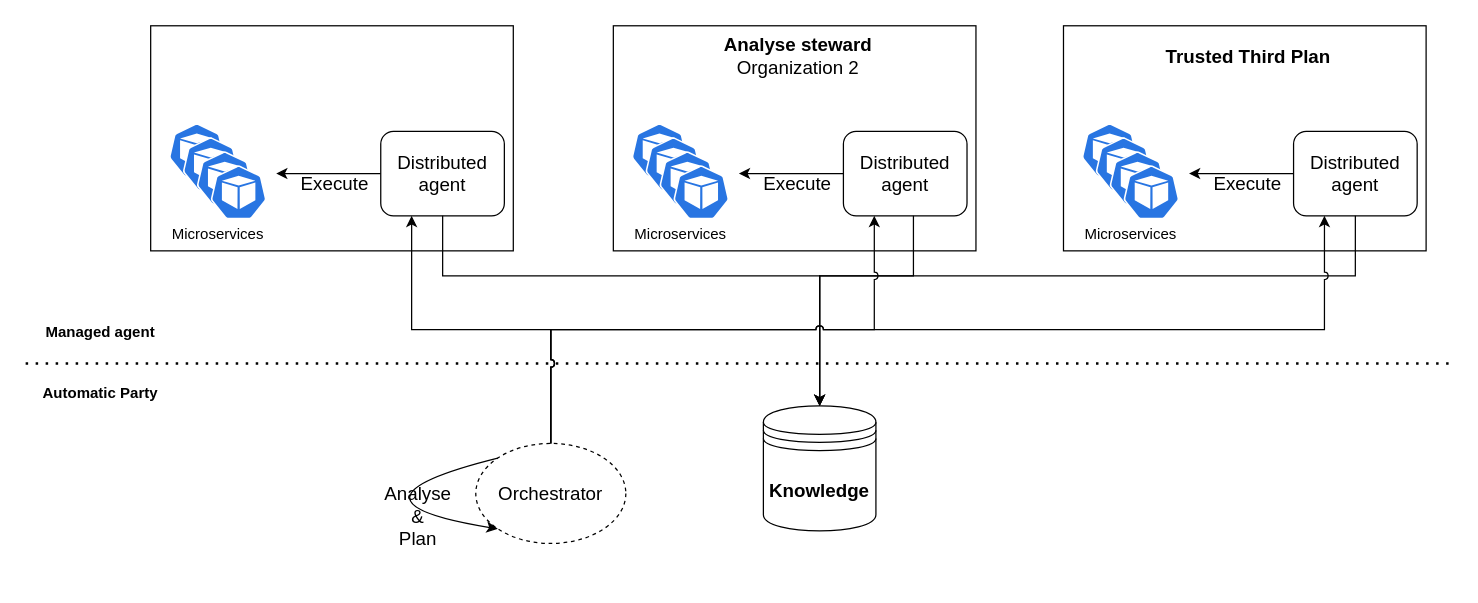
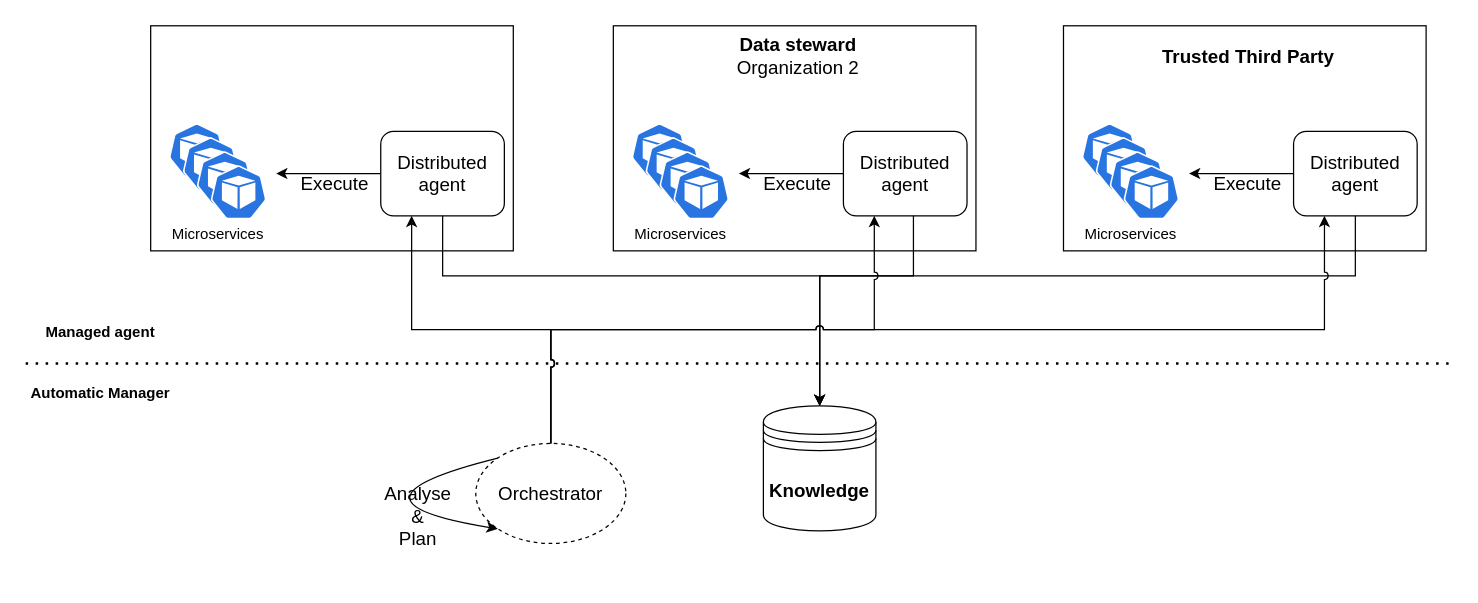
- <mxCell id="20" value="&lt;font style=&quot;font-size: 15px;&quot;&gt;&lt;b&gt;Analyse steward&lt;/b&gt;&lt;br&gt;Organization 2&lt;br&gt;&lt;/font&gt;" style="text;html=1;strokeColor=none;fillColor=none;align=center;verticalAlign=middle;whiteSpace=wrap;rounded=0;" vertex="1" parent="16"><mxGeometry x="5.58" y="6.75" width="284.42" height="33.75" as="geometry" /></mxCell>
+ <mxCell id="20" value="&lt;font style=&quot;font-size: 15px;&quot;&gt;&lt;b&gt;Data steward&lt;/b&gt;&lt;br&gt;Organization 2&lt;br&gt;&lt;/font&gt;" style="text;html=1;strokeColor=none;fillColor=none;align=center;verticalAlign=middle;whiteSpace=wrap;rounded=0;" vertex="1" parent="16"><mxGeometry x="5.58" y="6.75" width="284.42" height="33.75" as="geometry" /></mxCell>
- <mxCell id="36" value="&lt;font style=&quot;font-size: 15px;&quot;&gt;&lt;b&gt;Trusted Third Plan&lt;/b&gt;&lt;br&gt;&lt;/font&gt;" style="text;html=1;strokeColor=none;fillColor=none;align=center;verticalAlign=middle;whiteSpace=wrap;rounded=0;" vertex="1" parent="32"><mxGeometry x="5.58" y="6.75" width="284.42" height="33.75" as="geometry" /></mxCell>
+ <mxCell id="36" value="&lt;font style=&quot;font-size: 15px;&quot;&gt;&lt;b&gt;Trusted Third Party&lt;/b&gt;&lt;br&gt;&lt;/font&gt;" style="text;html=1;strokeColor=none;fillColor=none;align=center;verticalAlign=middle;whiteSpace=wrap;rounded=0;" vertex="1" parent="32"><mxGeometry x="5.58" y="6.75" width="284.42" height="33.75" as="geometry" /></mxCell>
- <mxCell id="47" value="&lt;b&gt;Automatic Party&lt;/b&gt;" style="text;html=1;strokeColor=none;fillColor=none;align=center;verticalAlign=middle;whiteSpace=wrap;rounded=0;" vertex="1" parent="1"><mxGeometry x="20" y="299" width="120" height="30" as="geometry" /></mxCell>
+ <mxCell id="47" value="&lt;b&gt;Automatic Manager&lt;/b&gt;" style="text;html=1;strokeColor=none;fillColor=none;align=center;verticalAlign=middle;whiteSpace=wrap;rounded=0;" vertex="1" parent="1"><mxGeometry x="20" y="299" width="120" height="30" as="geometry" /></mxCell>
